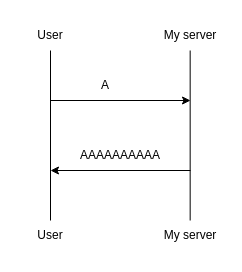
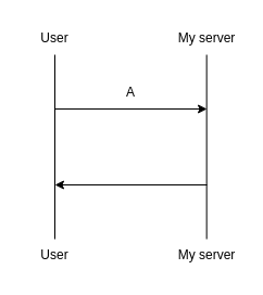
- <mxCell id="7" value="A" style="text;html=1;strokeColor=none;fillColor=none;align=center;verticalAlign=middle;whiteSpace=wrap;rounded=0;" vertex="1" parent="1"><mxGeometry x="75" y="70" width="60" height="30" as="geometry" /></mxCell>
+ <mxCell id="7" value="A" style="text;html=1;strokeColor=none;fillColor=none;align=center;verticalAlign=middle;whiteSpace=wrap;rounded=0;" vertex="1" parent="1"><mxGeometry x="90" y="70" width="60" height="30" as="geometry" /></mxCell>
- <mxCell id="9" value="AAAAAAAAAA" style="text;html=1;strokeColor=none;fillColor=none;align=center;verticalAlign=middle;whiteSpace=wrap;rounded=0;" vertex="1" parent="1"><mxGeometry x="90" y="140" width="60" height="30" as="geometry" /></mxCell>
